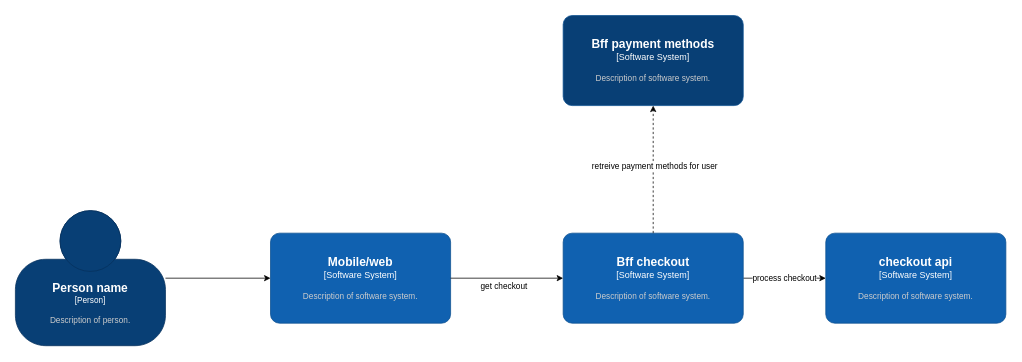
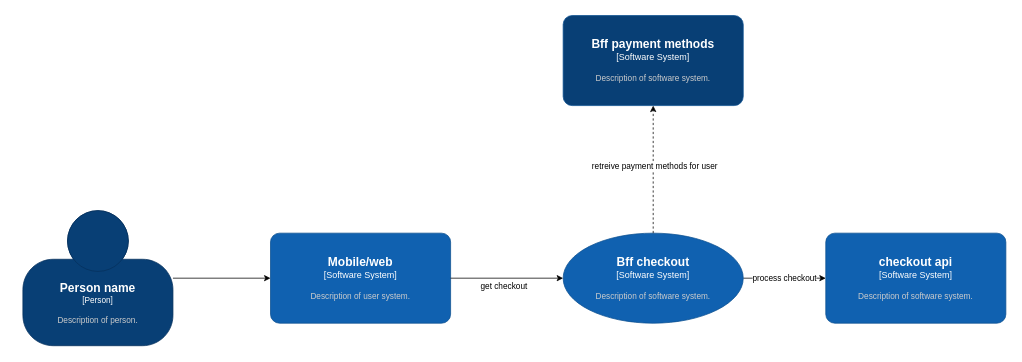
- <mxCell id="2" value="&lt;font style=&quot;font-size: 16px&quot;&gt;&lt;b&gt;Person name&lt;/b&gt;&lt;/font&gt;&lt;div&gt;[Person]&lt;/div&gt;&lt;br&gt;&lt;div&gt;&lt;font style=&quot;font-size: 11px&quot;&gt;&lt;font color=&quot;#cccccc&quot;&gt;Description of person.&lt;/font&gt;&lt;/div&gt;" style="html=1;fontSize=11;dashed=0;whiteSpace=wrap;fillColor=#083F75;strokeColor=#06315C;fontColor=#ffffff;shape=mxgraph.c4.person2;align=center;metaEdit=1;points=[[0.5,0,0],[1,0.5,0],[1,0.75,0],[0.75,1,0],[0.5,1,0],[0.25,1,0],[0,0.75,0],[0,0.5,0]];resizable=0;" vertex="1" parent="1"><mxGeometry x="20" y="280" width="200" height="180" as="geometry" /></mxCell>
+ <mxCell id="2" value="&lt;font style=&quot;font-size: 16px&quot;&gt;&lt;b&gt;Person name&lt;/b&gt;&lt;/font&gt;&lt;div&gt;[Person]&lt;/div&gt;&lt;br&gt;&lt;div&gt;&lt;font style=&quot;font-size: 11px&quot;&gt;&lt;font color=&quot;#cccccc&quot;&gt;Description of person.&lt;/font&gt;&lt;/div&gt;" style="html=1;fontSize=11;dashed=0;whiteSpace=wrap;fillColor=#083F75;strokeColor=#06315C;fontColor=#ffffff;shape=mxgraph.c4.person2;align=center;metaEdit=1;points=[[0.5,0,0],[1,0.5,0],[1,0.75,0],[0.75,1,0],[0.5,1,0],[0.25,1,0],[0,0.75,0],[0,0.5,0]];resizable=0;" vertex="1" parent="1"><mxGeometry x="30" y="280" width="200" height="180" as="geometry" /></mxCell>
- <mxCell id="3" value="&lt;font style=&quot;font-size: 16px&quot;&gt;&lt;b&gt;Mobile/web&lt;/b&gt;&lt;/font&gt;&lt;div&gt;[Software System]&lt;/div&gt;&lt;br&gt;&lt;div&gt;&lt;font style=&quot;font-size: 11px&quot;&gt;&lt;font color=&quot;#cccccc&quot;&gt;Description of software system.&lt;/font&gt;&lt;/div&gt;" style="rounded=1;whiteSpace=wrap;html=1;labelBackgroundColor=none;fillColor=#1061B0;fontColor=#ffffff;align=center;arcSize=10;strokeColor=#0D5091;metaEdit=1;resizable=0;points=[[0.25,0,0],[0.5,0,0],[0.75,0,0],[1,0.25,0],[1,0.5,0],[1,0.75,0],[0.75,1,0],[0.5,1,0],[0.25,1,0],[0,0.75,0],[0,0.5,0],[0,0.25,0]];" vertex="1" parent="1"><mxGeometry x="360" y="310" width="240" height="120" as="geometry" /></mxCell>
+ <mxCell id="3" value="&lt;font style=&quot;font-size: 16px&quot;&gt;&lt;b&gt;Mobile/web&lt;/b&gt;&lt;/font&gt;&lt;div&gt;[Software System]&lt;/div&gt;&lt;br&gt;&lt;div&gt;&lt;font style=&quot;font-size: 11px&quot;&gt;&lt;font color=&quot;#cccccc&quot;&gt;Description of user system.&lt;/font&gt;&lt;/div&gt;" style="rounded=1;whiteSpace=wrap;html=1;labelBackgroundColor=none;fillColor=#1061B0;fontColor=#ffffff;align=center;arcSize=10;strokeColor=#0D5091;metaEdit=1;resizable=0;points=[[0.25,0,0],[0.5,0,0],[0.75,0,0],[1,0.25,0],[1,0.5,0],[1,0.75,0],[0.75,1,0],[0.5,1,0],[0.25,1,0],[0,0.75,0],[0,0.5,0],[0,0.25,0]];" vertex="1" parent="1"><mxGeometry x="360" y="310" width="240" height="120" as="geometry" /></mxCell>
- <mxCell id="7" value="&lt;font style=&quot;font-size: 16px&quot;&gt;&lt;b&gt;Bff checkout&lt;/b&gt;&lt;/font&gt;&lt;div&gt;[Software System]&lt;/div&gt;&lt;br&gt;&lt;div&gt;&lt;font style=&quot;font-size: 11px&quot;&gt;&lt;font color=&quot;#cccccc&quot;&gt;Description of software system.&lt;/font&gt;&lt;/div&gt;" style="rounded=1;whiteSpace=wrap;html=1;labelBackgroundColor=none;fillColor=#1061B0;fontColor=#ffffff;align=center;arcSize=10;strokeColor=#0D5091;metaEdit=1;resizable=0;points=[[0.25,0,0],[0.5,0,0],[0.75,0,0],[1,0.25,0],[1,0.5,0],[1,0.75,0],[0.75,1,0],[0.5,1,0],[0.25,1,0],[0,0.75,0],[0,0.5,0],[0,0.25,0]];" vertex="1" parent="1"><mxGeometry x="750" y="310" width="240" height="120" as="geometry" /></mxCell>
+ <mxCell id="7" value="&lt;font style=&quot;font-size: 16px&quot;&gt;&lt;b&gt;Bff checkout&lt;/b&gt;&lt;/font&gt;&lt;div&gt;[Software System]&lt;/div&gt;&lt;br&gt;&lt;div&gt;&lt;font style=&quot;font-size: 11px&quot;&gt;&lt;font color=&quot;#cccccc&quot;&gt;Description of software system.&lt;/font&gt;&lt;/div&gt;" style="ellipse;whiteSpace=wrap;html=1;labelBackgroundColor=none;fillColor=#1061B0;fontColor=#ffffff;align=center;arcSize=10;strokeColor=#0D5091;metaEdit=1;resizable=0;points=[[0.25,0,0],[0.5,0,0],[0.75,0,0],[1,0.25,0],[1,0.5,0],[1,0.75,0],[0.75,1,0],[0.5,1,0],[0.25,1,0],[0,0.75,0],[0,0.5,0],[0,0.25,0]];" vertex="1" parent="1"><mxGeometry x="750" y="310" width="240" height="120" as="geometry" /></mxCell>
